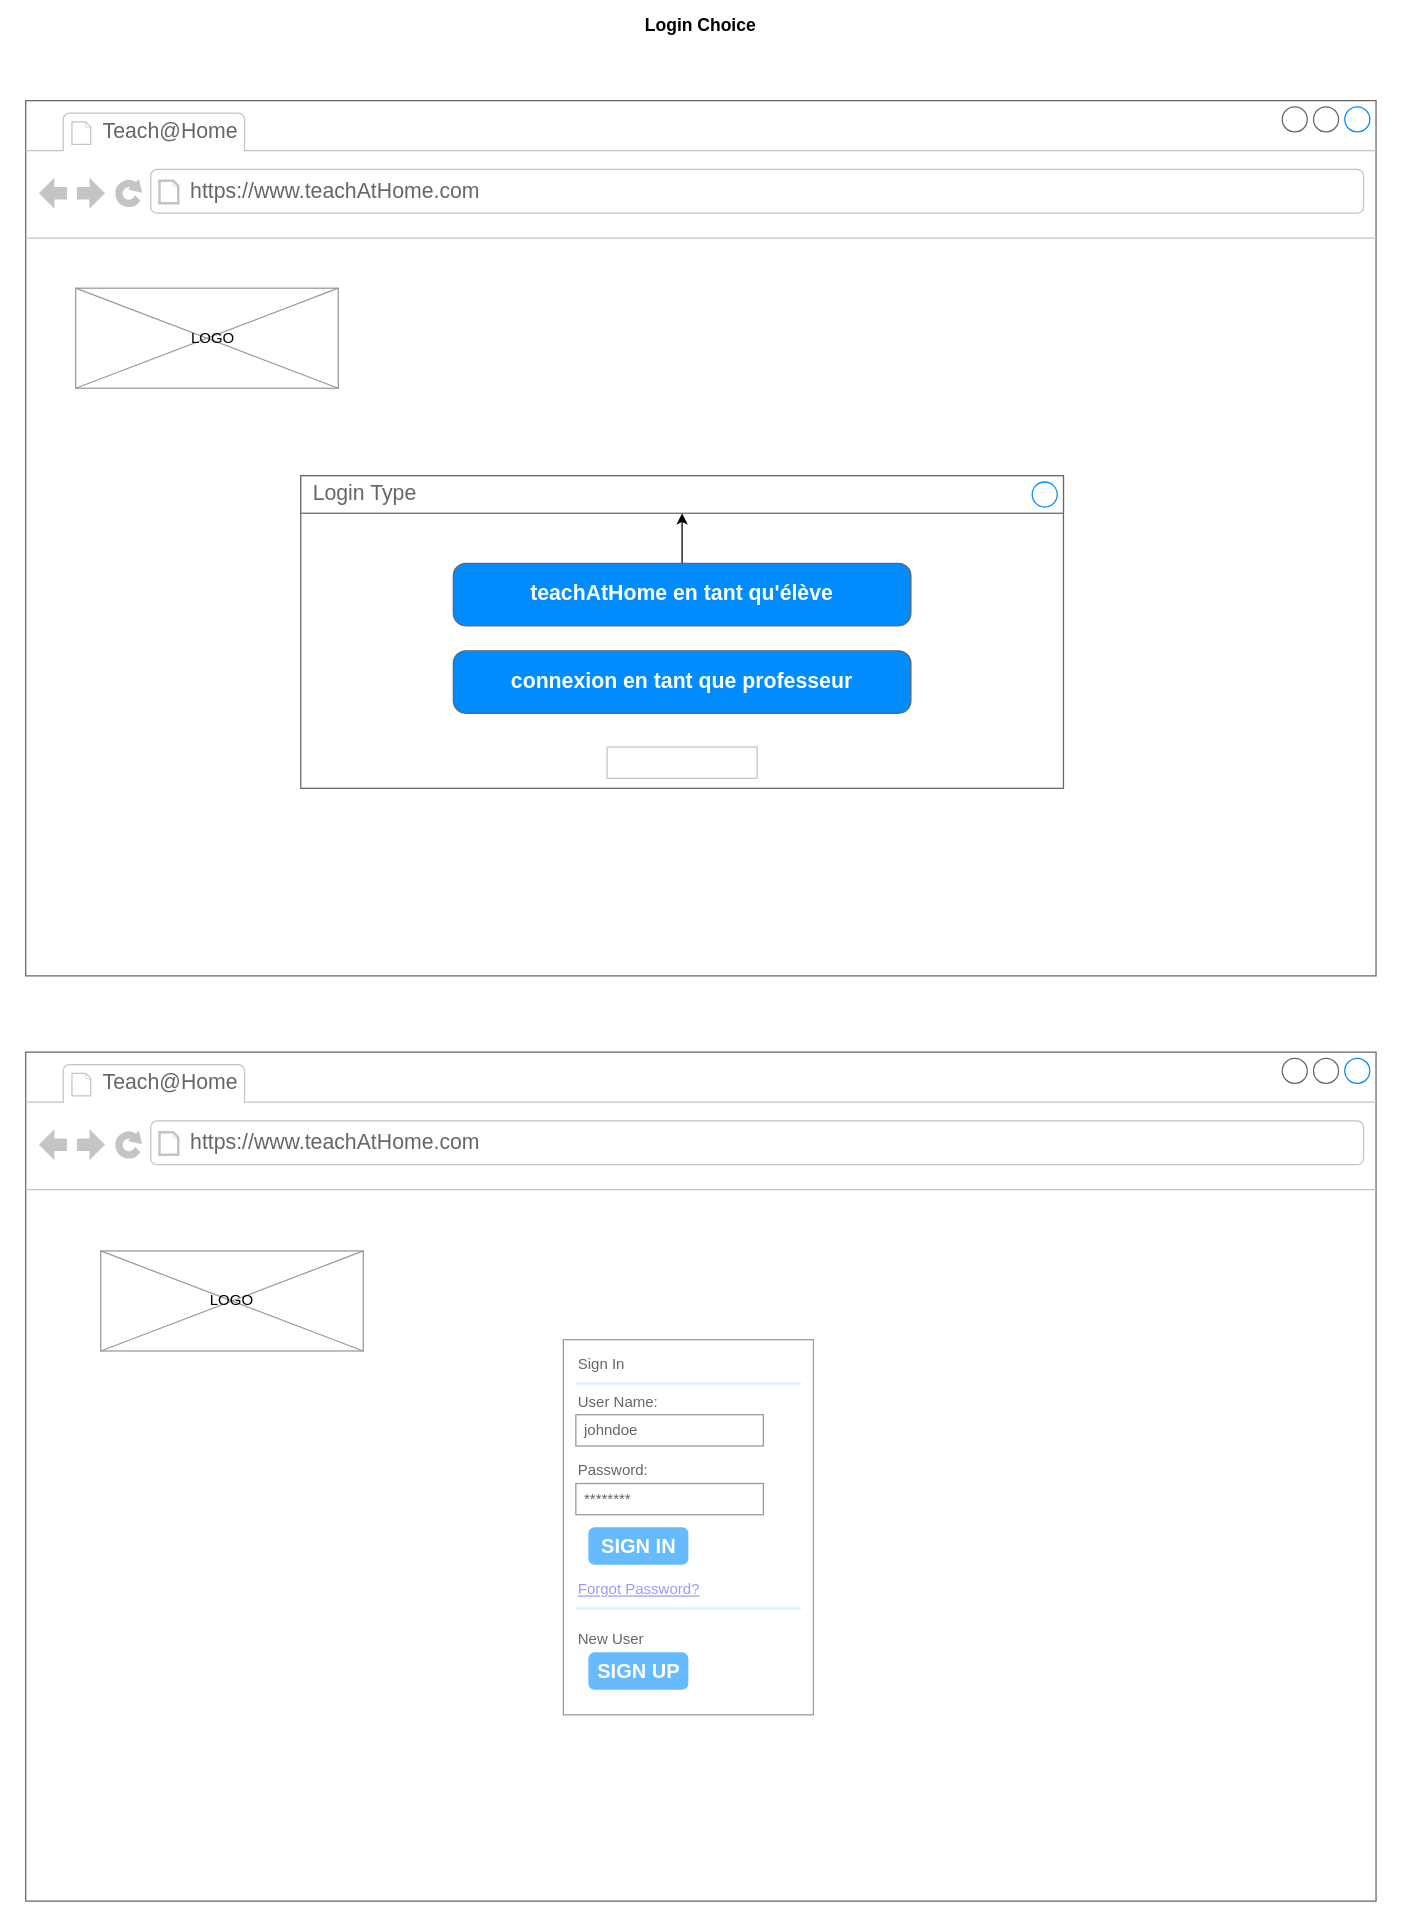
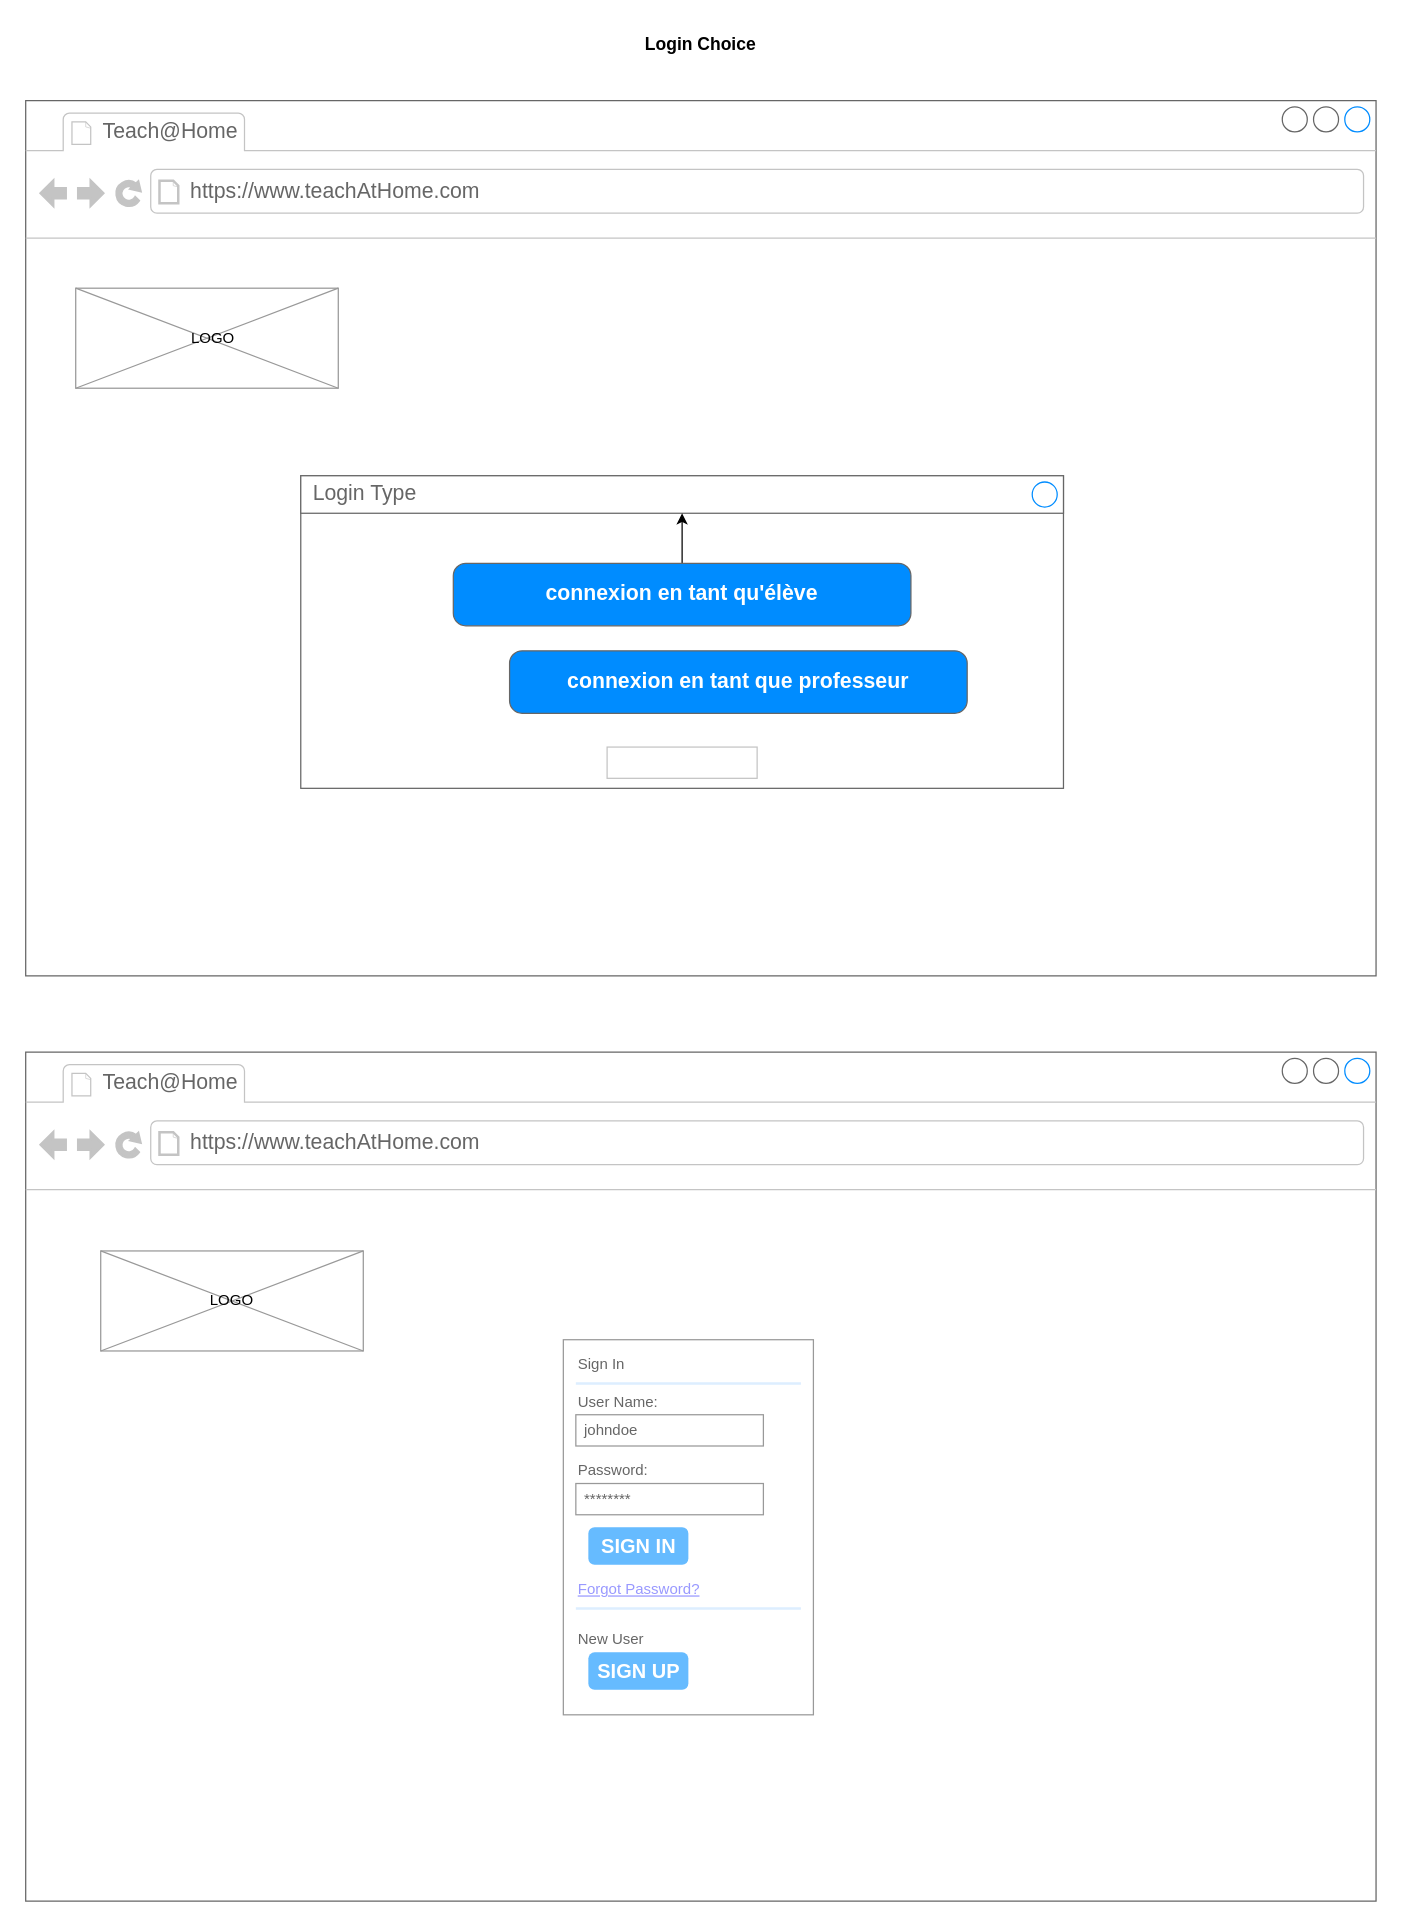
- <mxCell id="14" value="Login Choice" style="text;html=1;strokeColor=none;fillColor=none;align=center;verticalAlign=middle;whiteSpace=wrap;rounded=0;fontStyle=1;fontSize=14;" vertex="1" parent="1"><mxGeometry x="20" y="5" width="1080" height="30" as="geometry" /></mxCell>
+ <mxCell id="14" value="Login Choice" style="text;html=1;strokeColor=none;fillColor=none;align=center;verticalAlign=middle;whiteSpace=wrap;rounded=0;fontStyle=1;fontSize=14;" vertex="1" parent="1"><mxGeometry x="20" y="20" width="1080" height="30" as="geometry" /></mxCell>
- <mxCell id="12" value="teachAtHome en tant qu'élève" style="strokeWidth=1;shadow=0;dashed=0;align=center;html=1;shape=mxgraph.mockup.buttons.button;strokeColor=#666666;fontColor=#ffffff;mainText=;buttonStyle=round;fontSize=17;fontStyle=1;fillColor=#008cff;whiteSpace=wrap;" vertex="1" parent="7"><mxGeometry x="122" y="70" width="366" height="50" as="geometry" /></mxCell>
+ <mxCell id="12" value="connexion en tant qu'élève" style="strokeWidth=1;shadow=0;dashed=0;align=center;html=1;shape=mxgraph.mockup.buttons.button;strokeColor=#666666;fontColor=#ffffff;mainText=;buttonStyle=round;fontSize=17;fontStyle=1;fillColor=#008cff;whiteSpace=wrap;" vertex="1" parent="7"><mxGeometry x="122" y="70" width="366" height="50" as="geometry" /></mxCell>
- <mxCell id="13" value="connexion en tant que professeur" style="strokeWidth=1;shadow=0;dashed=0;align=center;html=1;shape=mxgraph.mockup.buttons.button;strokeColor=#666666;fontColor=#ffffff;mainText=;buttonStyle=round;fontSize=17;fontStyle=1;fillColor=#008cff;whiteSpace=wrap;" vertex="1" parent="7"><mxGeometry x="122" y="140" width="366" height="50" as="geometry" /></mxCell>
+ <mxCell id="13" value="connexion en tant que professeur" style="strokeWidth=1;shadow=0;dashed=0;align=center;html=1;shape=mxgraph.mockup.buttons.button;strokeColor=#666666;fontColor=#ffffff;mainText=;buttonStyle=round;fontSize=17;fontStyle=1;fillColor=#008cff;whiteSpace=wrap;" vertex="1" parent="7"><mxGeometry x="167" y="140" width="366" height="50" as="geometry" /></mxCell>
